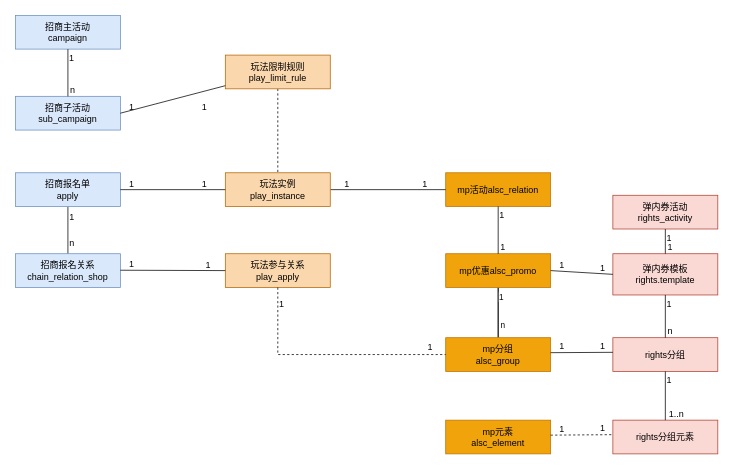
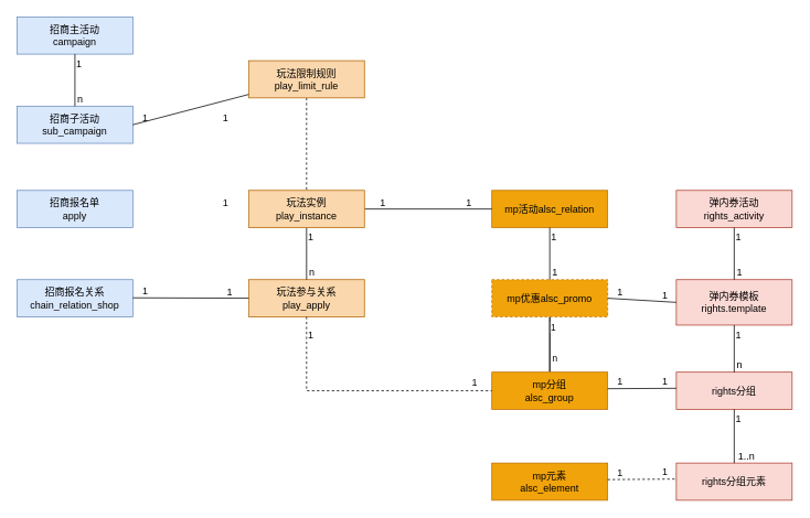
- <mxCell id="54" value="" style="endArrow=none;html=1;rounded=0;" edge="1" parent="1" source="51" target="53"><mxGeometry relative="1" as="geometry"><mxPoint x="140" y="249.5" as="sourcePoint" /><mxPoint x="230" y="249.5" as="targetPoint" /></mxGeometry></mxCell>
- <mxCell id="55" value="1" style="resizable=0;html=1;align=left;verticalAlign=bottom;" connectable="0" vertex="1" parent="54"><mxGeometry x="-1" relative="1" as="geometry"><mxPoint x="10" as="offset" /></mxGeometry></mxCell>
- <mxCell id="56" value="" style="resizable=0;html=1;align=right;verticalAlign=bottom;" connectable="0" vertex="1" parent="54"><mxGeometry x="1" relative="1" as="geometry"><mxPoint x="60" as="offset" /></mxGeometry></mxCell>
- <mxCell id="8" value="弹内券活动&lt;br&gt;rights_activity" style="rounded=0;whiteSpace=wrap;html=1;fillColor=#fad9d5;strokeColor=#ae4132;" vertex="1" parent="1"><mxGeometry x="817" y="260" width="140" height="45" as="geometry" /></mxCell>
+ <mxCell id="8" value="弹内券活动&lt;br&gt;rights_activity" style="rounded=0;whiteSpace=wrap;html=1;fillColor=#fad9d5;strokeColor=#ae4132;" vertex="1" parent="1"><mxGeometry x="817" y="230" width="140" height="45" as="geometry" /></mxCell>
- <mxCell id="48" style="edgeStyle=orthogonalEdgeStyle;rounded=0;orthogonalLoop=1;jettySize=auto;html=1;exitX=0.5;exitY=1;exitDx=0;exitDy=0;fontSize=12;endArrow=none;endFill=0;" edge="1" parent="1" source="51" target="57"><mxGeometry relative="1" as="geometry" /></mxCell>
- <mxCell id="49" value="1" style="edgeLabel;html=1;align=center;verticalAlign=middle;resizable=0;points=[];fontSize=12;" vertex="1" connectable="0" parent="48"><mxGeometry x="-0.791" y="1" relative="1" as="geometry"><mxPoint x="3" y="7" as="offset" /></mxGeometry></mxCell>
- <mxCell id="50" value="n" style="edgeLabel;html=1;align=center;verticalAlign=middle;resizable=0;points=[];fontSize=12;" vertex="1" connectable="0" parent="48"><mxGeometry x="0.756" y="3" relative="1" as="geometry"><mxPoint x="1" y="-7" as="offset" /></mxGeometry></mxCell>
+ <mxCell id="43" value="" style="endArrow=none;html=1;rounded=0;exitX=0.5;exitY=1;exitDx=0;exitDy=0;entryX=0.5;entryY=0;entryDx=0;entryDy=0;" edge="1" parent="1" source="53" target="35"><mxGeometry relative="1" as="geometry"><mxPoint x="359.5" y="268" as="sourcePoint" /><mxPoint x="359.5" y="336" as="targetPoint" /></mxGeometry></mxCell>
+ <mxCell id="44" value="1" style="resizable=0;html=1;align=left;verticalAlign=bottom;" connectable="0" vertex="1" parent="43"><mxGeometry x="-1" relative="1" as="geometry"><mxPoint y="20" as="offset" /></mxGeometry></mxCell>
+ <mxCell id="45" value="n" style="resizable=0;html=1;align=right;verticalAlign=bottom;" connectable="0" vertex="1" parent="43"><mxGeometry x="1" relative="1" as="geometry"><mxPoint x="10" as="offset" /></mxGeometry></mxCell>
- <mxCell id="7" value="mp优惠alsc_promo" style="rounded=0;whiteSpace=wrap;html=1;fillColor=#f0a30a;fontColor=#000000;strokeColor=#BD7000;" vertex="1" parent="1"><mxGeometry x="594" y="338" width="140" height="45" as="geometry" /></mxCell>
+ <mxCell id="7" value="mp优惠alsc_promo" style="rounded=0;whiteSpace=wrap;html=1;fillColor=#f0a30a;fontColor=#000000;strokeColor=#BD7000;dashed=1;" vertex="1" parent="1"><mxGeometry x="594" y="338" width="140" height="45" as="geometry" /></mxCell>
